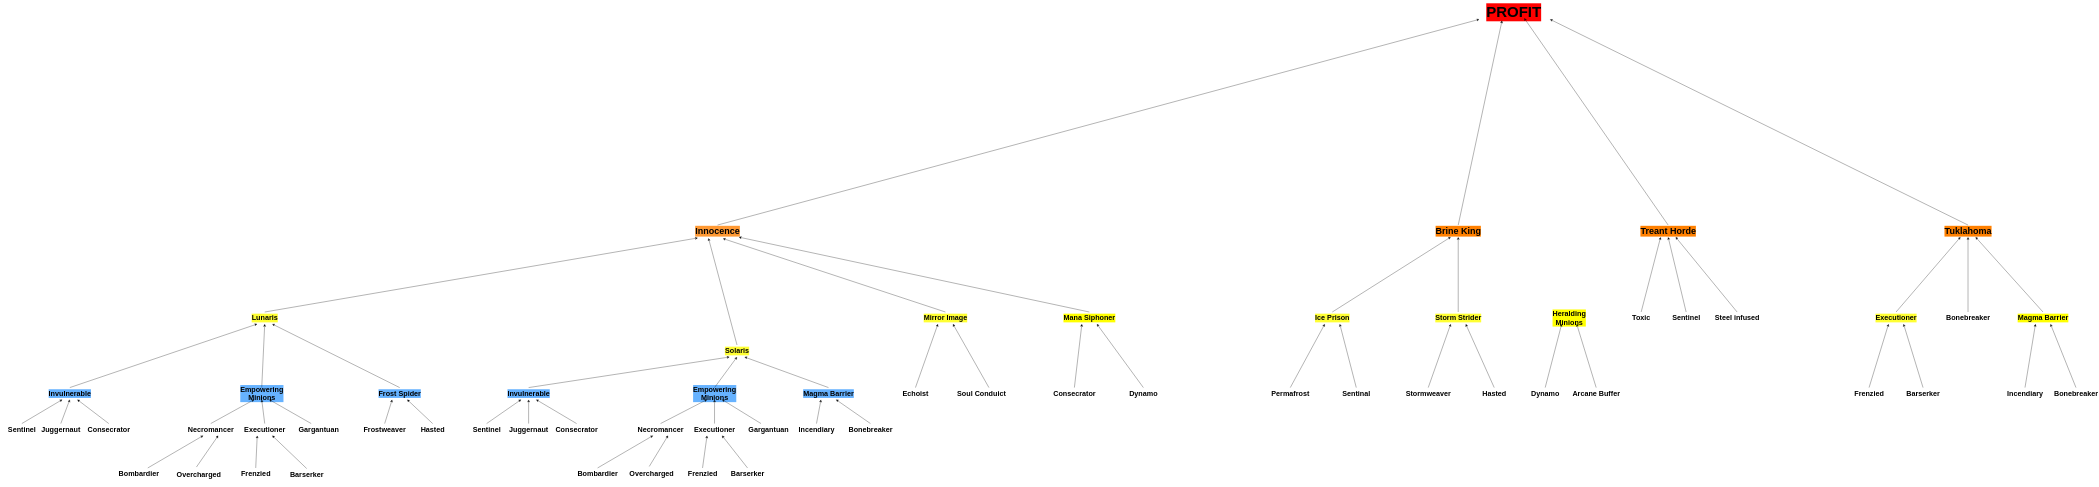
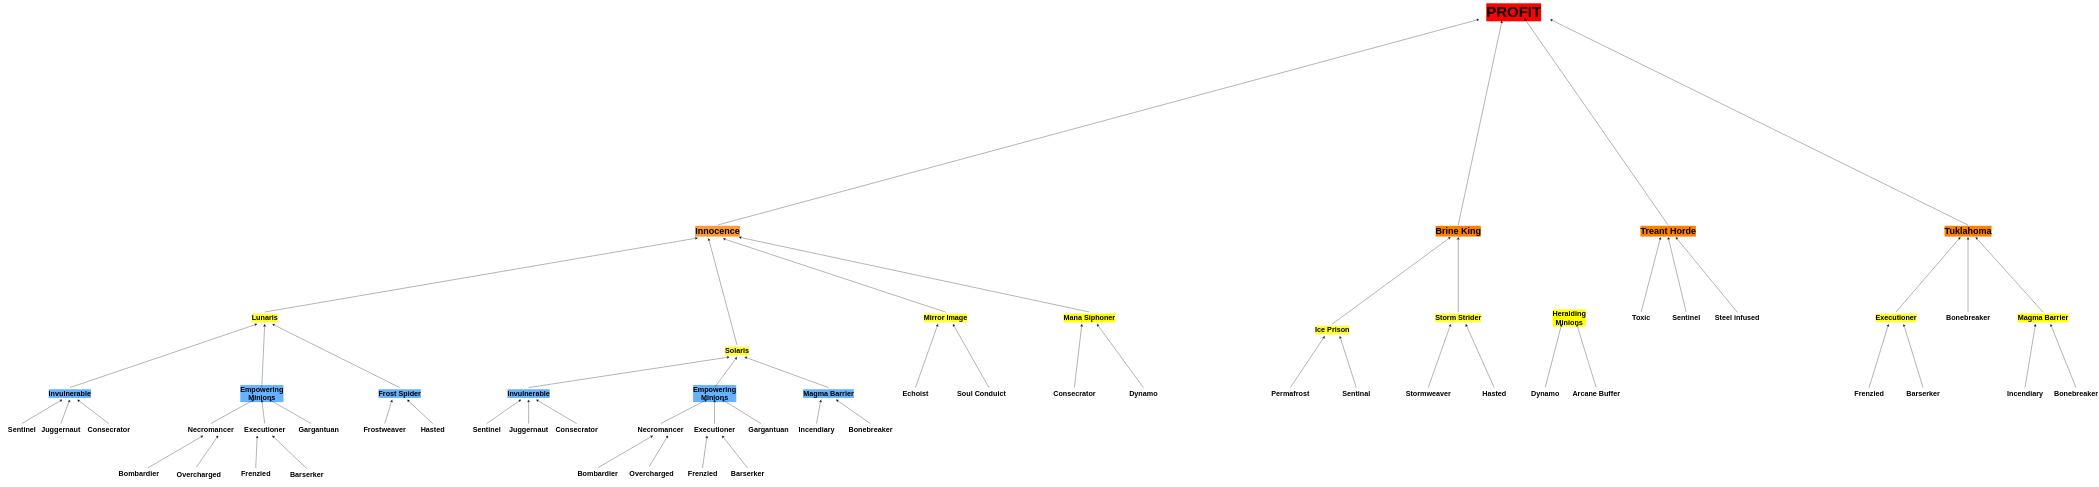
- <mxCell id="80" value="Ice Prison" style="text;strokeColor=none;fillColor=none;html=1;fontSize=24;fontStyle=1;verticalAlign=middle;align=center;labelBackgroundColor=#FFFF33;" vertex="1" parent="1"><mxGeometry x="4390" y="1040" width="100" height="40" as="geometry" /></mxCell>
+ <mxCell id="80" value="Ice Prison" style="text;strokeColor=none;fillColor=none;html=1;fontSize=24;fontStyle=1;verticalAlign=middle;align=center;labelBackgroundColor=#FFFF33;" vertex="1" parent="1"><mxGeometry x="4390" y="1080" width="100" height="40" as="geometry" /></mxCell>
